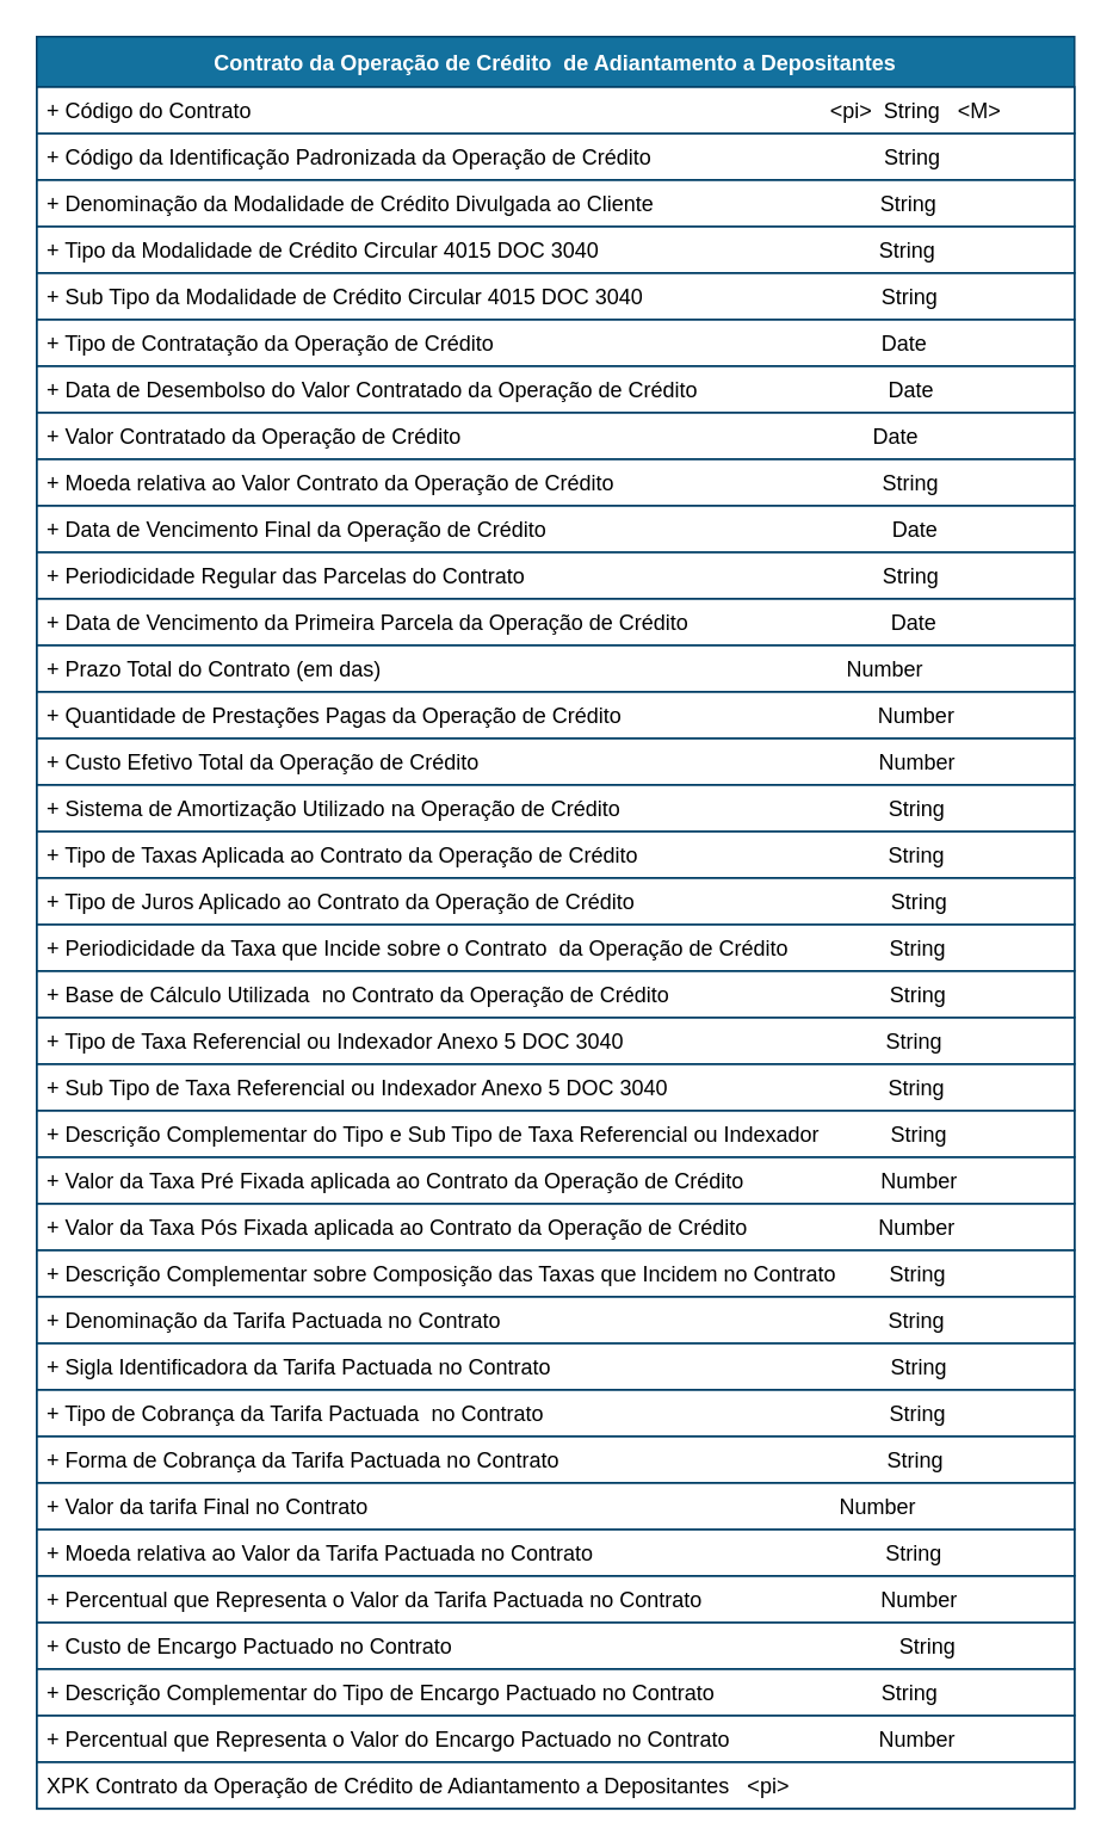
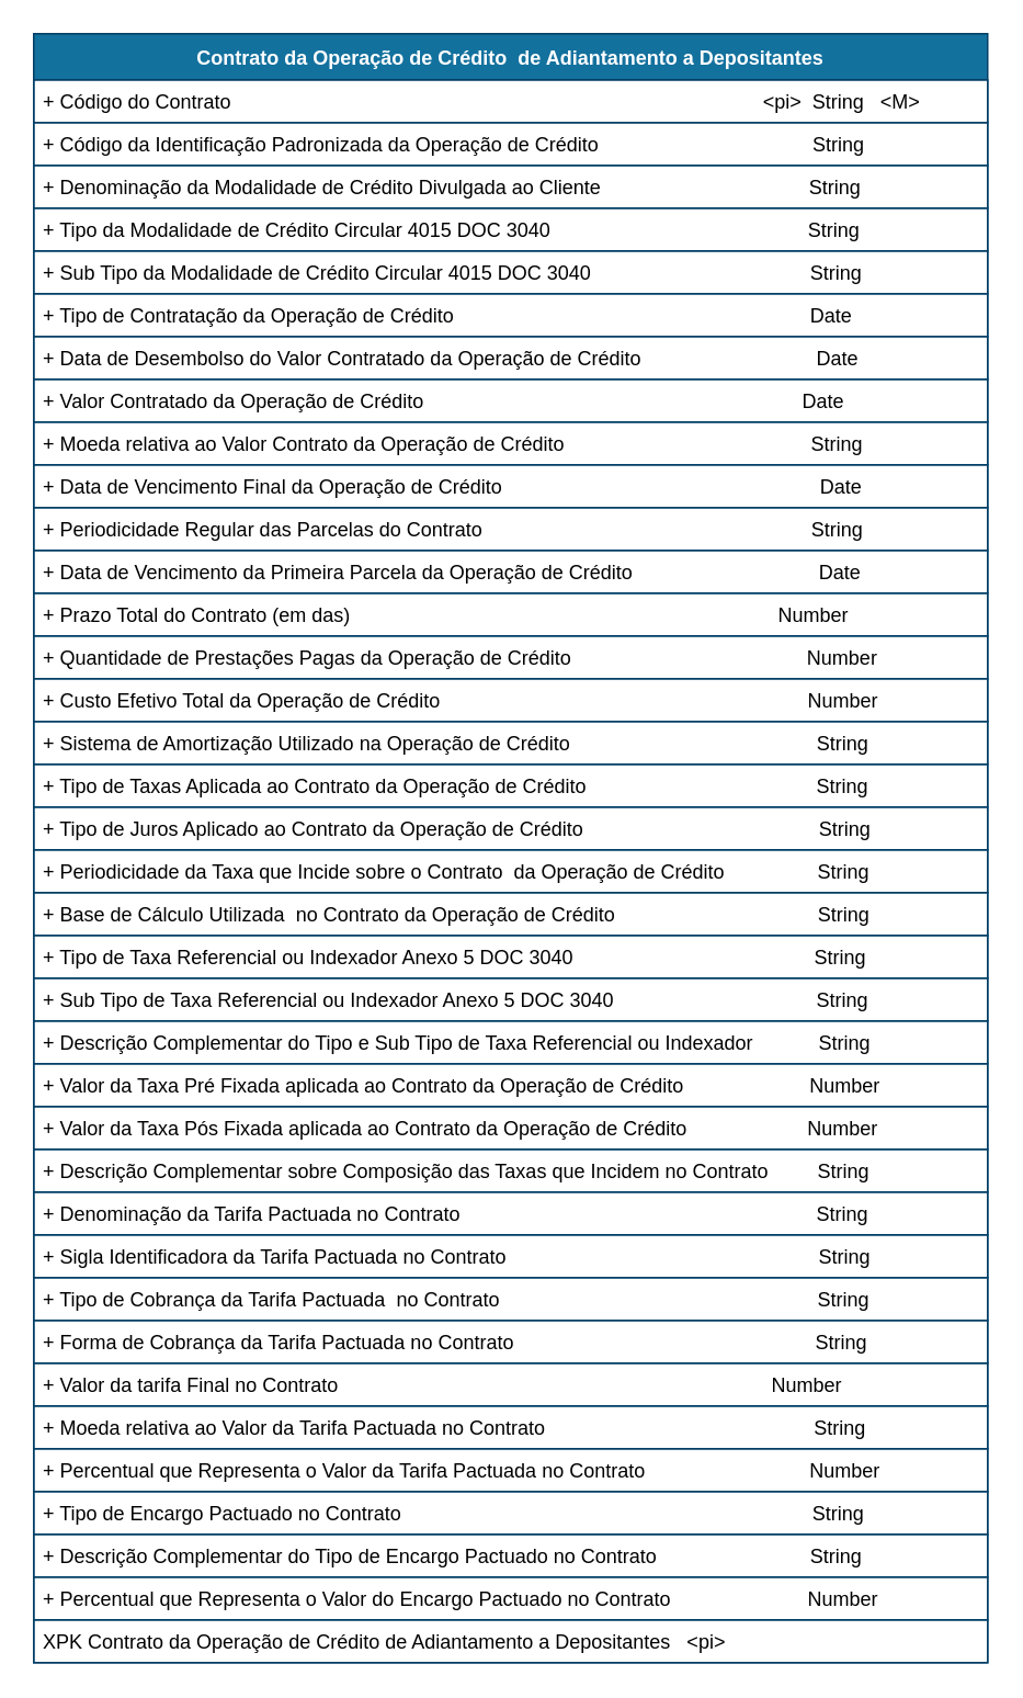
- <mxCell id="36" value="+ Custo de Encargo Pactuado no Contrato                                                                           String" style="text;fillColor=none;align=left;verticalAlign=top;spacingLeft=4;spacingRight=4;overflow=hidden;rotatable=0;points=[[0,0.5],[1,0.5]];portConstraint=eastwest;strokeColor=#003F66;" parent="2" vertex="1"><mxGeometry y="886" width="580" height="26" as="geometry" /></mxCell>
+ <mxCell id="36" value="+ Tipo de Encargo Pactuado no Contrato                                                                           String" style="text;fillColor=none;align=left;verticalAlign=top;spacingLeft=4;spacingRight=4;overflow=hidden;rotatable=0;points=[[0,0.5],[1,0.5]];portConstraint=eastwest;strokeColor=#003F66;" parent="2" vertex="1"><mxGeometry y="886" width="580" height="26" as="geometry" /></mxCell>
